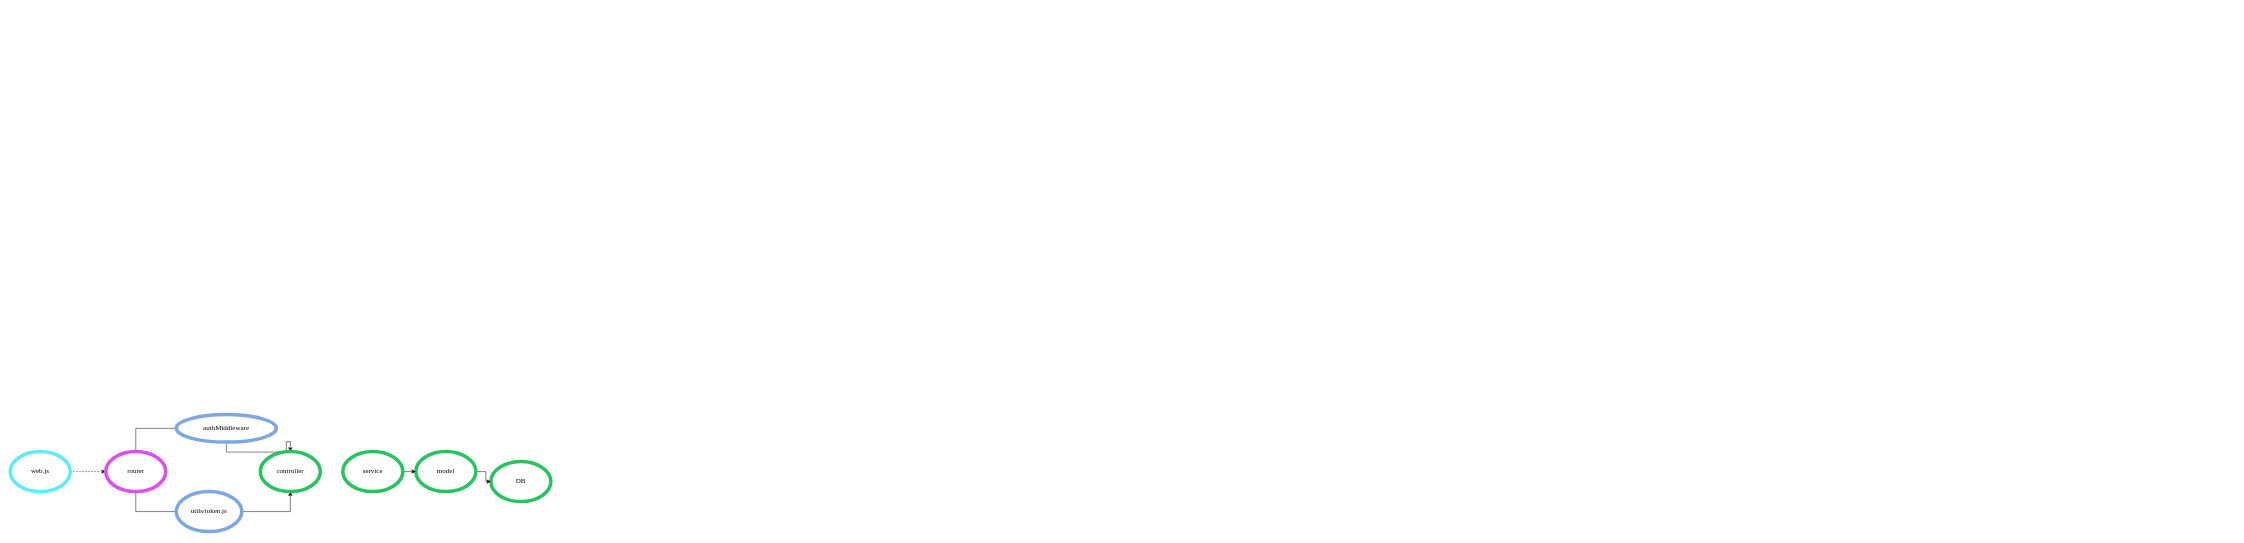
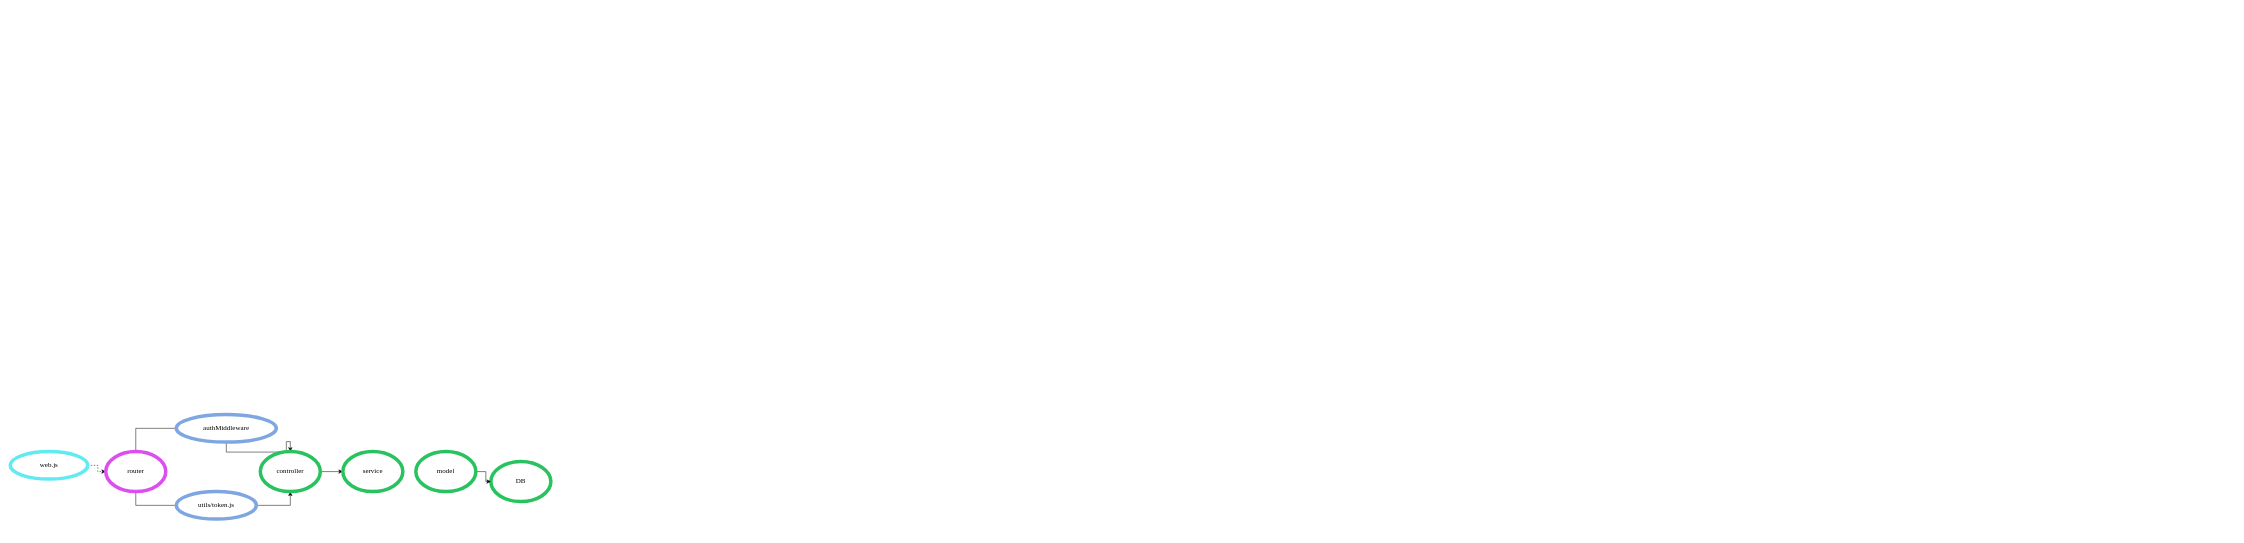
- <mxCell id="6" value="web.js" style="ellipse;whiteSpace=wrap;html=1;strokeWidth=7;strokeColor=#62eaf3;fontSize=14;fontStyle=0;fontFamily=Lucida Console;" vertex="1" parent="1"><mxGeometry x="20" y="902.111" width="120" height="80" as="geometry" /></mxCell>
+ <mxCell id="6" value="web.js" style="ellipse;whiteSpace=wrap;html=1;strokeWidth=7;strokeColor=#62eaf3;fontSize=14;fontStyle=0;fontFamily=Lucida Console;" vertex="1" parent="1"><mxGeometry x="20" y="902.111" width="155" height="55" as="geometry" /></mxCell>
+ <mxCell id="15" style="edgeStyle=orthogonalEdgeStyle;rounded=0;orthogonalLoop=1;jettySize=auto;html=1;exitX=1;exitY=0.5;exitDx=0;exitDy=0;entryX=0;entryY=0.5;entryDx=0;entryDy=0;" edge="1" parent="1" source="16" target="20"><mxGeometry relative="1" as="geometry" /></mxCell>
- <mxCell id="19" style="edgeStyle=orthogonalEdgeStyle;rounded=0;orthogonalLoop=1;jettySize=auto;html=1;exitX=1;exitY=0.5;exitDx=0;exitDy=0;entryX=0;entryY=0.5;entryDx=0;entryDy=0;" edge="1" parent="1" source="20" target="18"><mxGeometry relative="1" as="geometry" /></mxCell>
- <mxCell id="13" value="utils/token.js" style="ellipse;whiteSpace=wrap;html=1;strokeWidth=7;strokeColor=#7EA6E0;fontSize=14;fontStyle=0;fontFamily=Lucida Console;" vertex="1" parent="1"><mxGeometry x="352" y="982.11" width="131" height="80" as="geometry" /></mxCell>
+ <mxCell id="13" value="utils/token.js" style="ellipse;whiteSpace=wrap;html=1;strokeWidth=7;strokeColor=#7EA6E0;fontSize=14;fontStyle=0;fontFamily=Lucida Console;" vertex="1" parent="1"><mxGeometry x="352" y="982.11" width="160" height="55" as="geometry" /></mxCell>
